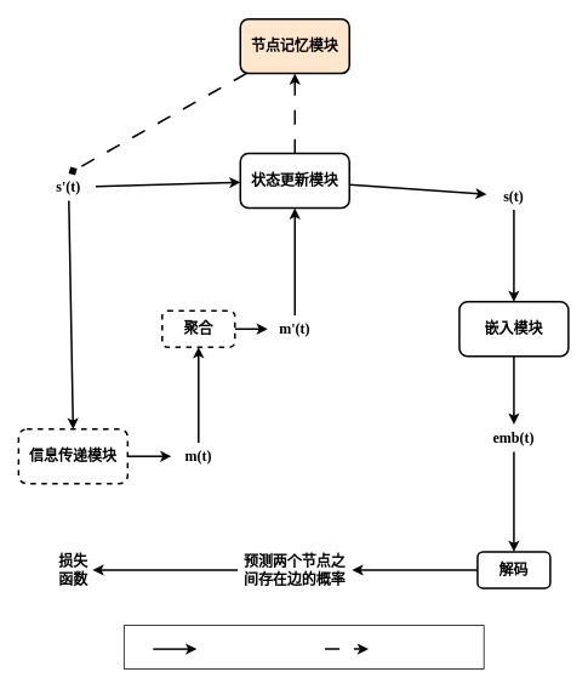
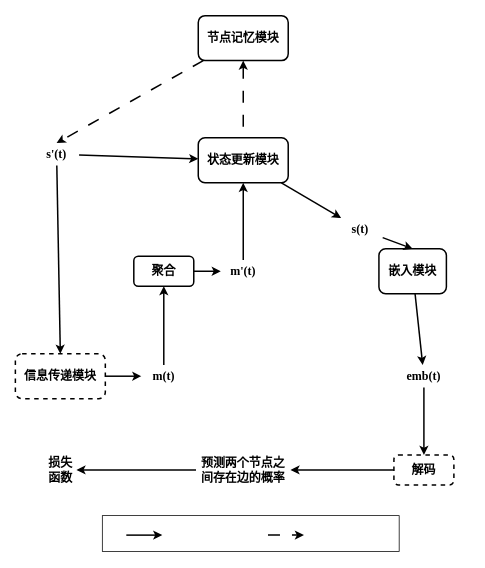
- <mxCell id="4" value="节点记忆模块" style="rounded=1;whiteSpace=wrap;html=1;fontFamily=仿宋;fontSize=16;fontStyle=1;strokeWidth=2;fillColor=#ffe6cc;" vertex="1" parent="1"><mxGeometry x="264" y="20" width="120" height="60" as="geometry" /></mxCell>
+ <mxCell id="4" value="节点记忆模块" style="rounded=1;whiteSpace=wrap;html=1;fontFamily=仿宋;fontSize=16;fontStyle=1;strokeWidth=2;" vertex="1" parent="1"><mxGeometry x="264" y="20" width="120" height="60" as="geometry" /></mxCell>
- <mxCell id="2" style="rounded=0;orthogonalLoop=1;jettySize=auto;html=1;entryX=0.5;entryY=0;entryDx=0;entryDy=0;dashed=1;dashPattern=8 8;strokeWidth=2;endArrow=diamond;" edge="1" parent="1" source="4" target="23"><mxGeometry relative="1" as="geometry" /></mxCell>
+ <mxCell id="2" style="rounded=0;orthogonalLoop=1;jettySize=auto;html=1;entryX=0.5;entryY=0;entryDx=0;entryDy=0;dashed=1;dashPattern=8 8;strokeWidth=2;" edge="1" parent="1" source="4" target="23"><mxGeometry relative="1" as="geometry" /></mxCell>
- <mxCell id="6" value="状态更新模块" style="rounded=1;whiteSpace=wrap;html=1;fontFamily=仿宋;fontSize=16;fontStyle=1;strokeWidth=2;" vertex="1" parent="1"><mxGeometry x="264" y="168" width="120" height="60" as="geometry" /></mxCell>
+ <mxCell id="6" value="状态更新模块" style="rounded=1;whiteSpace=wrap;html=1;fontFamily=仿宋;fontSize=16;fontStyle=1;strokeWidth=2;" vertex="1" parent="1"><mxGeometry x="264" y="183" width="120" height="60" as="geometry" /></mxCell>
- <mxCell id="20" value="s(t)" style="text;html=1;align=center;verticalAlign=middle;whiteSpace=wrap;rounded=0;fontFamily=Times New Roman;fontSize=16;fontStyle=1" vertex="1" parent="1"><mxGeometry x="535" y="200" width="60" height="30" as="geometry" /></mxCell>
+ <mxCell id="20" value="s(t)" style="text;html=1;align=center;verticalAlign=middle;whiteSpace=wrap;rounded=0;fontFamily=Times New Roman;fontSize=16;fontStyle=1" vertex="1" parent="1"><mxGeometry x="450" y="290" width="60" height="30" as="geometry" /></mxCell>
- <mxCell id="10" value="聚合" style="rounded=1;whiteSpace=wrap;html=1;fontFamily=仿宋;fontSize=16;fontStyle=1;strokeWidth=2;aspect=fixed;dashed=1;" vertex="1" parent="1"><mxGeometry x="178" y="341" width="80" height="40" as="geometry" /></mxCell>
+ <mxCell id="10" value="聚合" style="rounded=1;whiteSpace=wrap;html=1;fontFamily=仿宋;fontSize=16;fontStyle=1;strokeWidth=2;aspect=fixed;" vertex="1" parent="1"><mxGeometry x="178" y="341" width="80" height="40" as="geometry" /></mxCell>
- <mxCell id="12" value="嵌入模块" style="rounded=1;whiteSpace=wrap;html=1;fontFamily=仿宋;fontSize=16;fontStyle=1;strokeWidth=2;" vertex="1" parent="1"><mxGeometry x="505" y="331" width="120" height="60" as="geometry" /></mxCell>
+ <mxCell id="12" value="嵌入模块" style="rounded=1;whiteSpace=wrap;html=1;fontFamily=仿宋;fontSize=16;fontStyle=1;strokeWidth=2;" vertex="1" parent="1"><mxGeometry x="505" y="331" width="90" height="60" as="geometry" /></mxCell>
- <mxCell id="25" value="emb(t)" style="text;html=1;align=center;verticalAlign=middle;whiteSpace=wrap;rounded=0;fontFamily=Times New Roman;fontSize=16;fontStyle=1" vertex="1" parent="1"><mxGeometry x="535" y="466" width="60" height="30" as="geometry" /></mxCell>
+ <mxCell id="25" value="emb(t)" style="text;html=1;align=center;verticalAlign=middle;whiteSpace=wrap;rounded=0;fontFamily=Times New Roman;fontSize=16;fontStyle=1" vertex="1" parent="1"><mxGeometry x="535" y="486" width="60" height="30" as="geometry" /></mxCell>
- <mxCell id="14" value="解码" style="rounded=1;whiteSpace=wrap;html=1;fontFamily=仿宋;fontSize=16;fontStyle=1;strokeWidth=2;aspect=fixed;" vertex="1" parent="1"><mxGeometry x="525" y="606" width="80" height="40" as="geometry" /></mxCell>
+ <mxCell id="14" value="解码" style="rounded=1;whiteSpace=wrap;html=1;fontFamily=仿宋;fontSize=16;fontStyle=1;strokeWidth=2;aspect=fixed;dashed=1;" vertex="1" parent="1"><mxGeometry x="525" y="606" width="80" height="40" as="geometry" /></mxCell>
